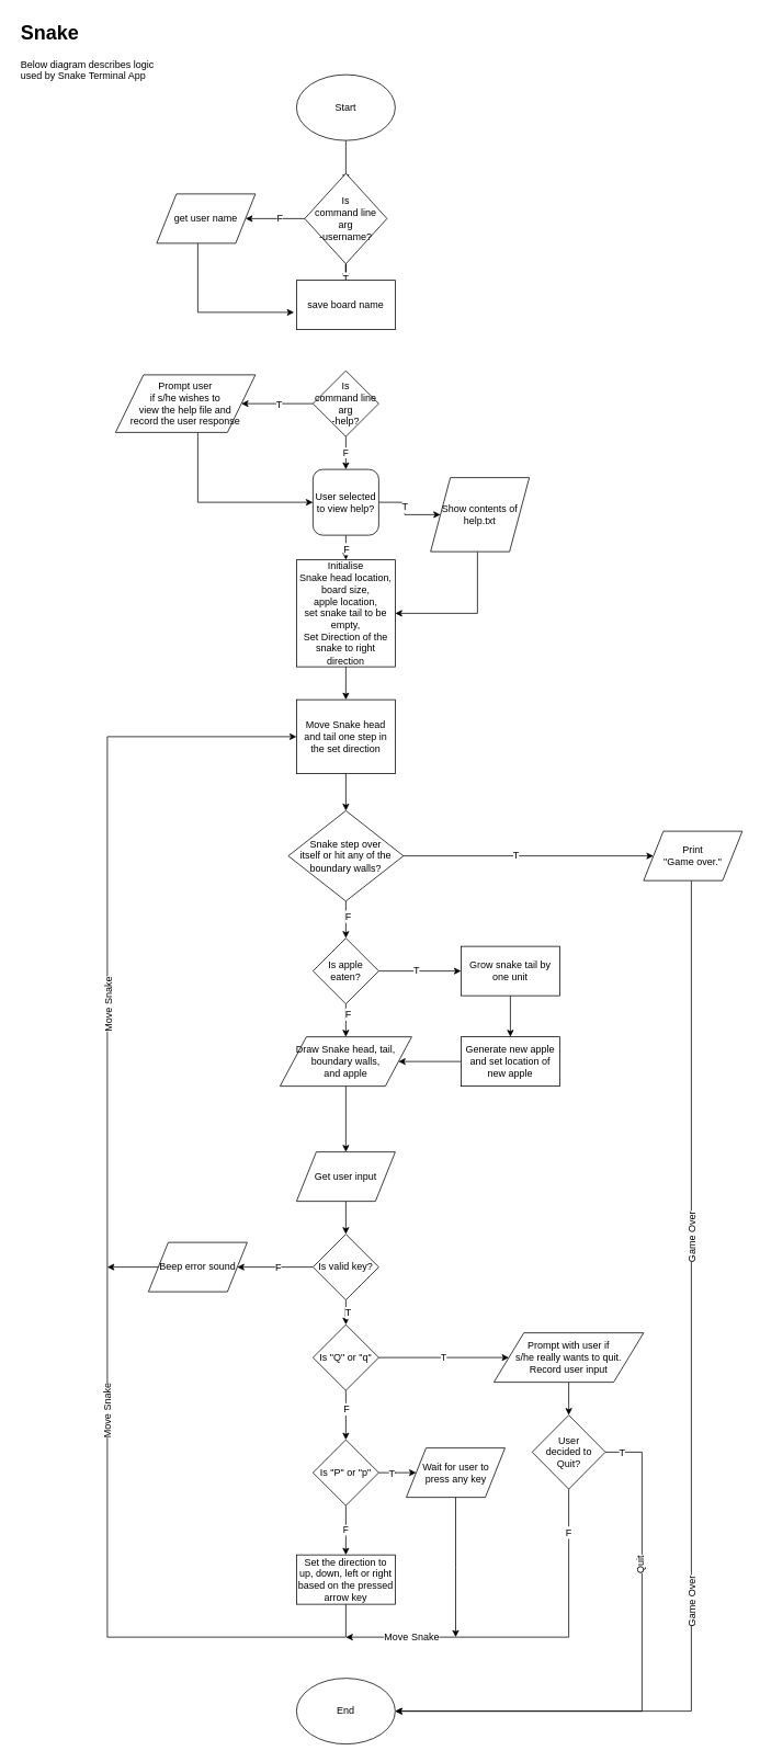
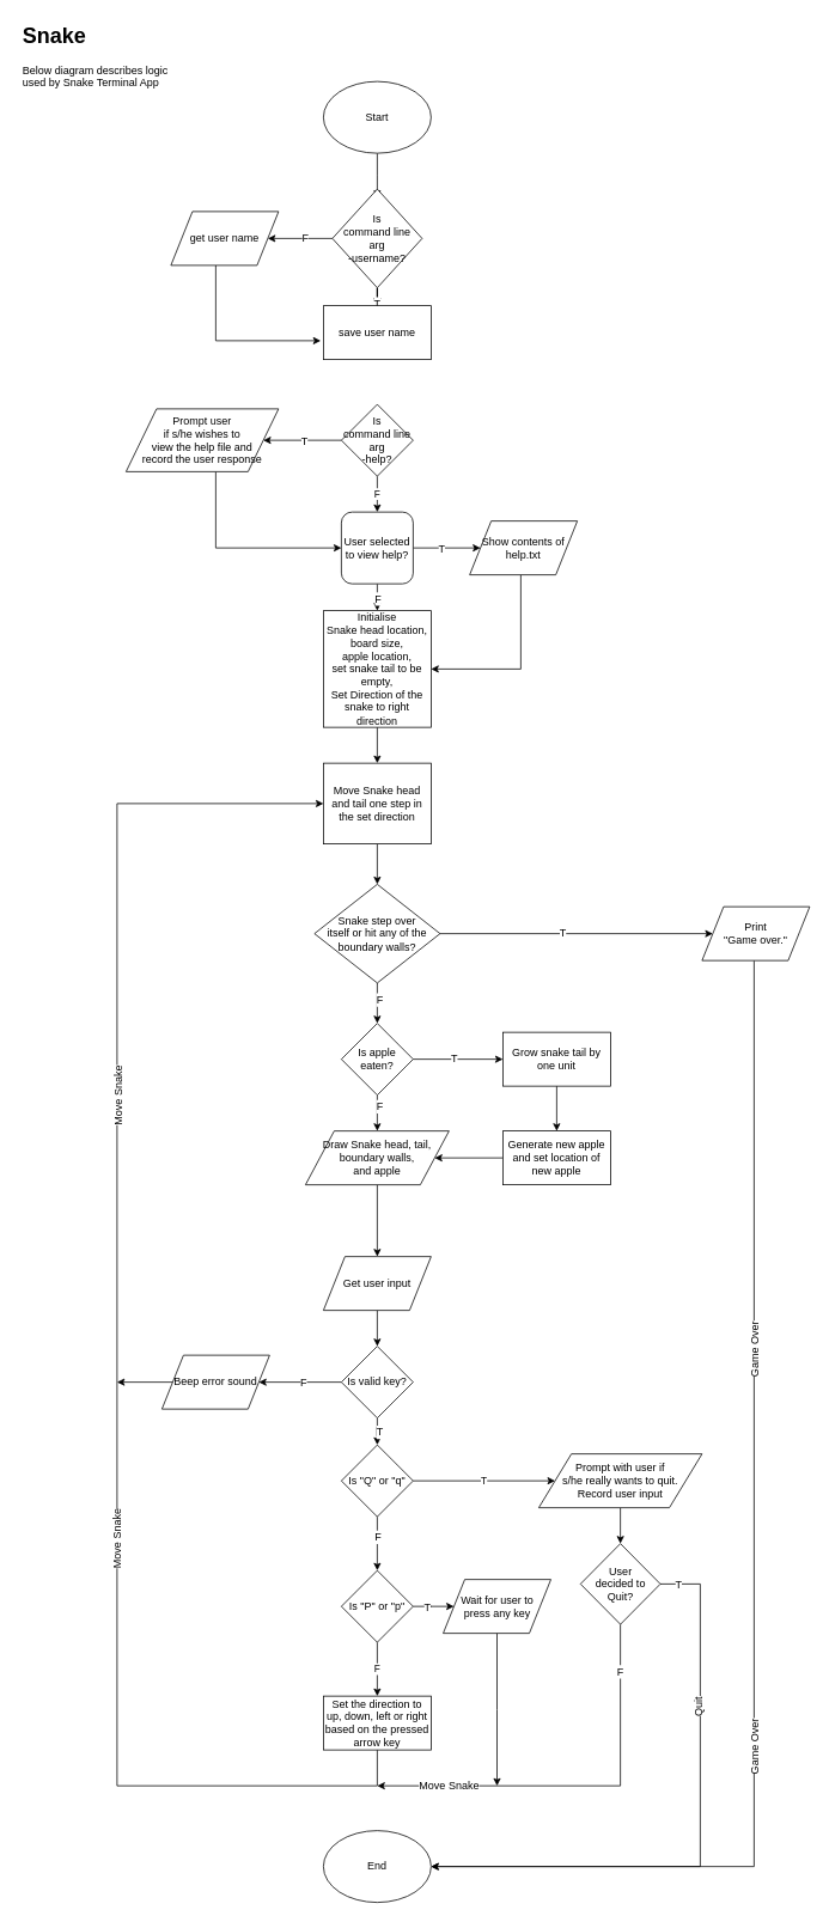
- <mxCell id="11" value="save board name" style="rounded=0;whiteSpace=wrap;html=1;" parent="1" vertex="1"><mxGeometry x="360" y="340" width="120" height="60" as="geometry" /></mxCell>
+ <mxCell id="11" value="save user name" style="rounded=0;whiteSpace=wrap;html=1;" parent="1" vertex="1"><mxGeometry x="360" y="340" width="120" height="60" as="geometry" /></mxCell>
- <mxCell id="31" value="Show contents of help.txt" style="shape=parallelogram;perimeter=parallelogramPerimeter;whiteSpace=wrap;html=1;" parent="1" vertex="1"><mxGeometry x="523" y="580" width="120" height="90" as="geometry" /></mxCell>
+ <mxCell id="31" value="Show contents of help.txt" style="shape=parallelogram;perimeter=parallelogramPerimeter;whiteSpace=wrap;html=1;" parent="1" vertex="1"><mxGeometry x="523" y="580" width="120" height="60" as="geometry" /></mxCell>
